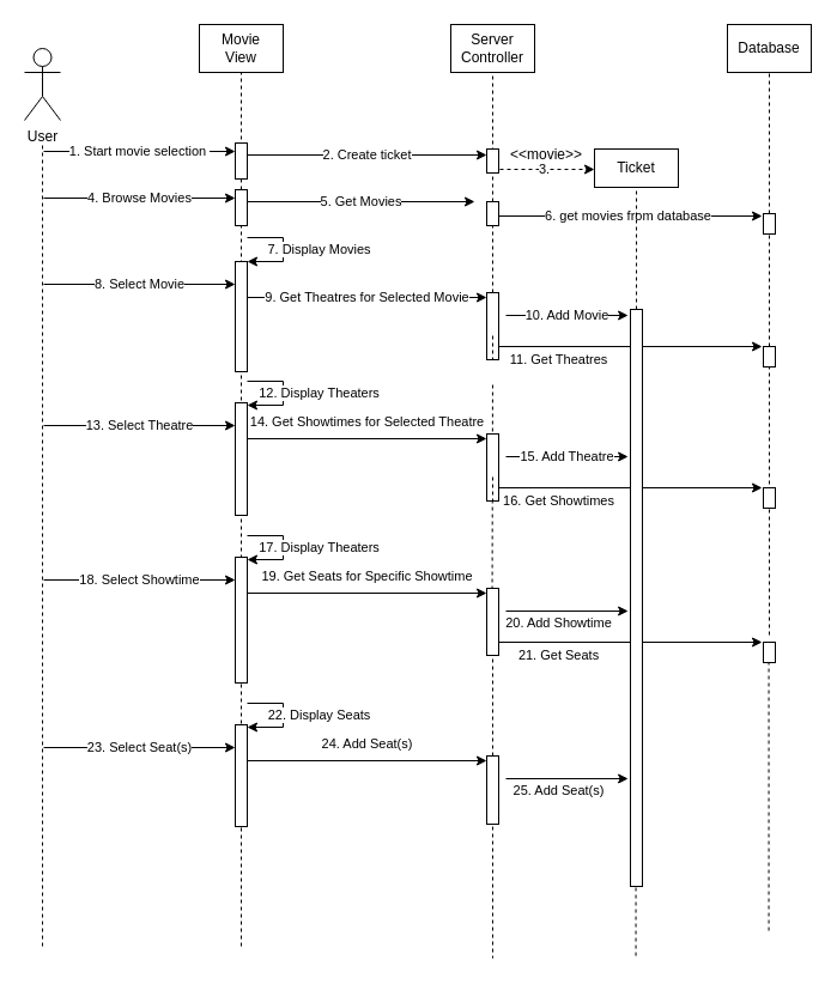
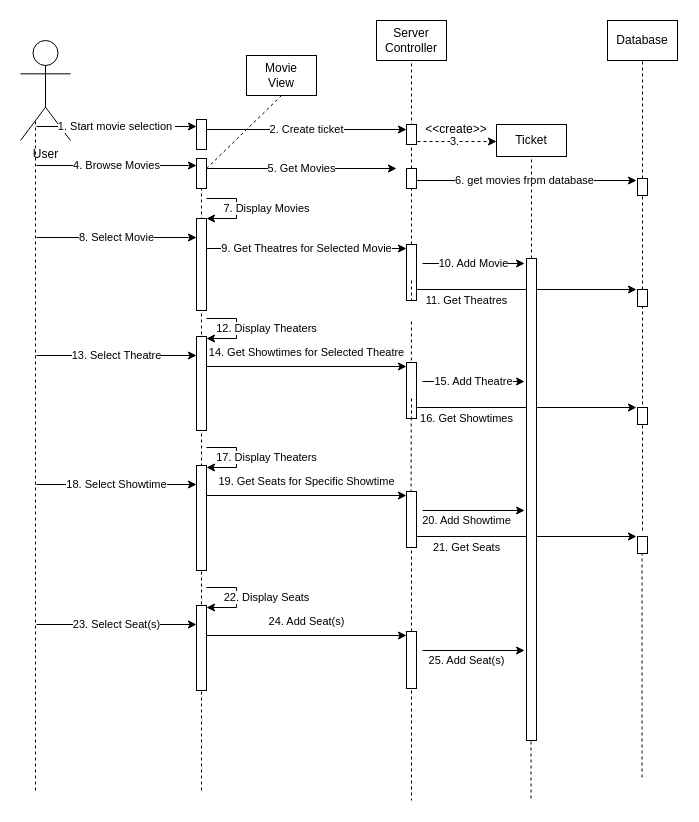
- <mxCell id="5" value="Movie&lt;br&gt;View" style="rounded=0;whiteSpace=wrap;html=1;fontColor=#000000;strokeColor=#000000;fillColor=#FFFFFF;" vertex="1" parent="1"><mxGeometry x="166" y="20" width="70" height="40" as="geometry" /></mxCell>
+ <mxCell id="5" value="Movie&lt;br&gt;View" style="rounded=0;whiteSpace=wrap;html=1;fontColor=#000000;strokeColor=#000000;fillColor=#FFFFFF;" vertex="1" parent="1"><mxGeometry x="246" y="55" width="70" height="40" as="geometry" /></mxCell>
- <mxCell id="3" value="User" style="shape=umlActor;verticalLabelPosition=bottom;verticalAlign=top;html=1;outlineConnect=0;strokeColor=#000000;fillColor=#FFFFFF;fontColor=#000000;" vertex="1" parent="1"><mxGeometry x="20" y="40" width="30" height="60" as="geometry" /></mxCell>
+ <mxCell id="3" value="User" style="shape=umlActor;verticalLabelPosition=bottom;verticalAlign=top;html=1;outlineConnect=0;strokeColor=#000000;fillColor=#FFFFFF;fontColor=#000000;" vertex="1" parent="1"><mxGeometry x="20" y="40" width="50" height="100" as="geometry" /></mxCell>
- <mxCell id="29" value="&amp;lt;&amp;lt;movie&amp;gt;&amp;gt;" style="text;html=1;strokeColor=none;fillColor=none;align=center;verticalAlign=middle;whiteSpace=wrap;rounded=0;fontColor=#000000;" vertex="1" parent="1"><mxGeometry x="426" y="114" width="60" height="30" as="geometry" /></mxCell>
+ <mxCell id="29" value="&amp;lt;&amp;lt;create&amp;gt;&amp;gt;" style="text;html=1;strokeColor=none;fillColor=none;align=center;verticalAlign=middle;whiteSpace=wrap;rounded=0;fontColor=#000000;" vertex="1" parent="1"><mxGeometry x="426" y="114" width="60" height="30" as="geometry" /></mxCell>
